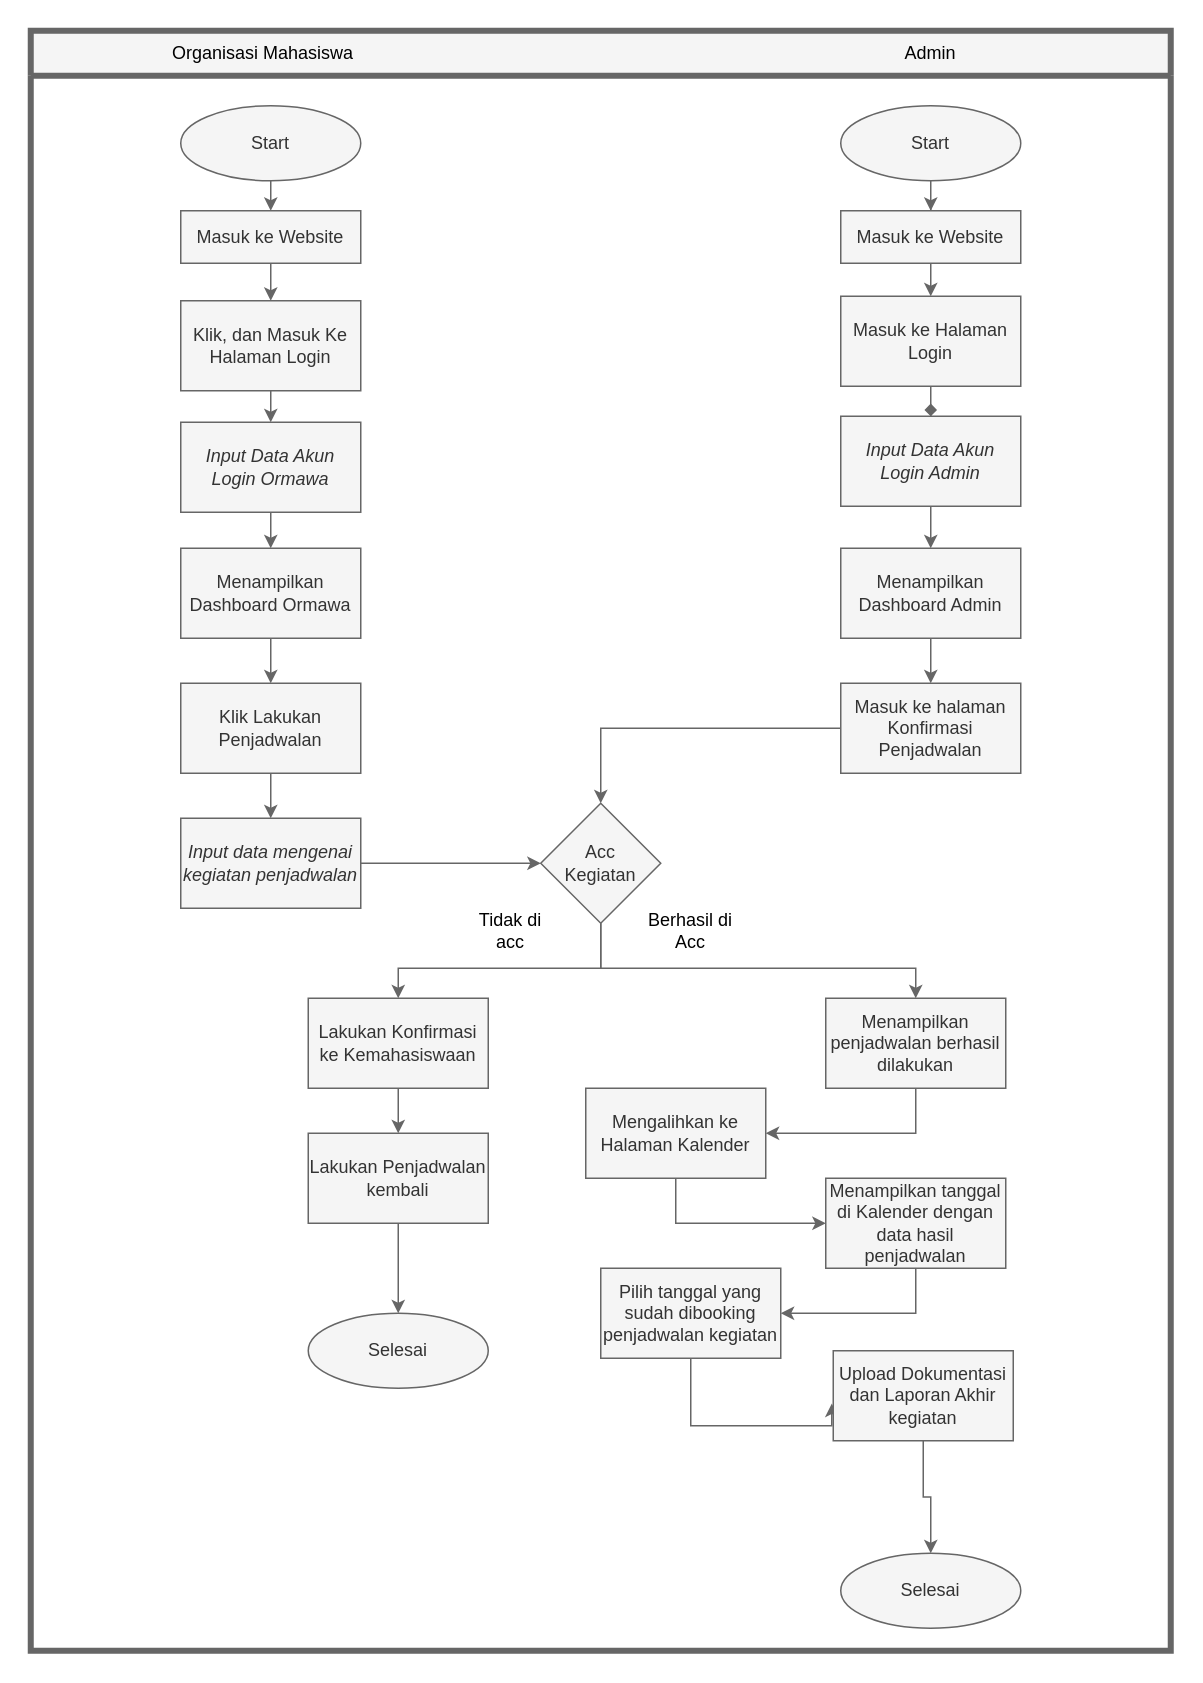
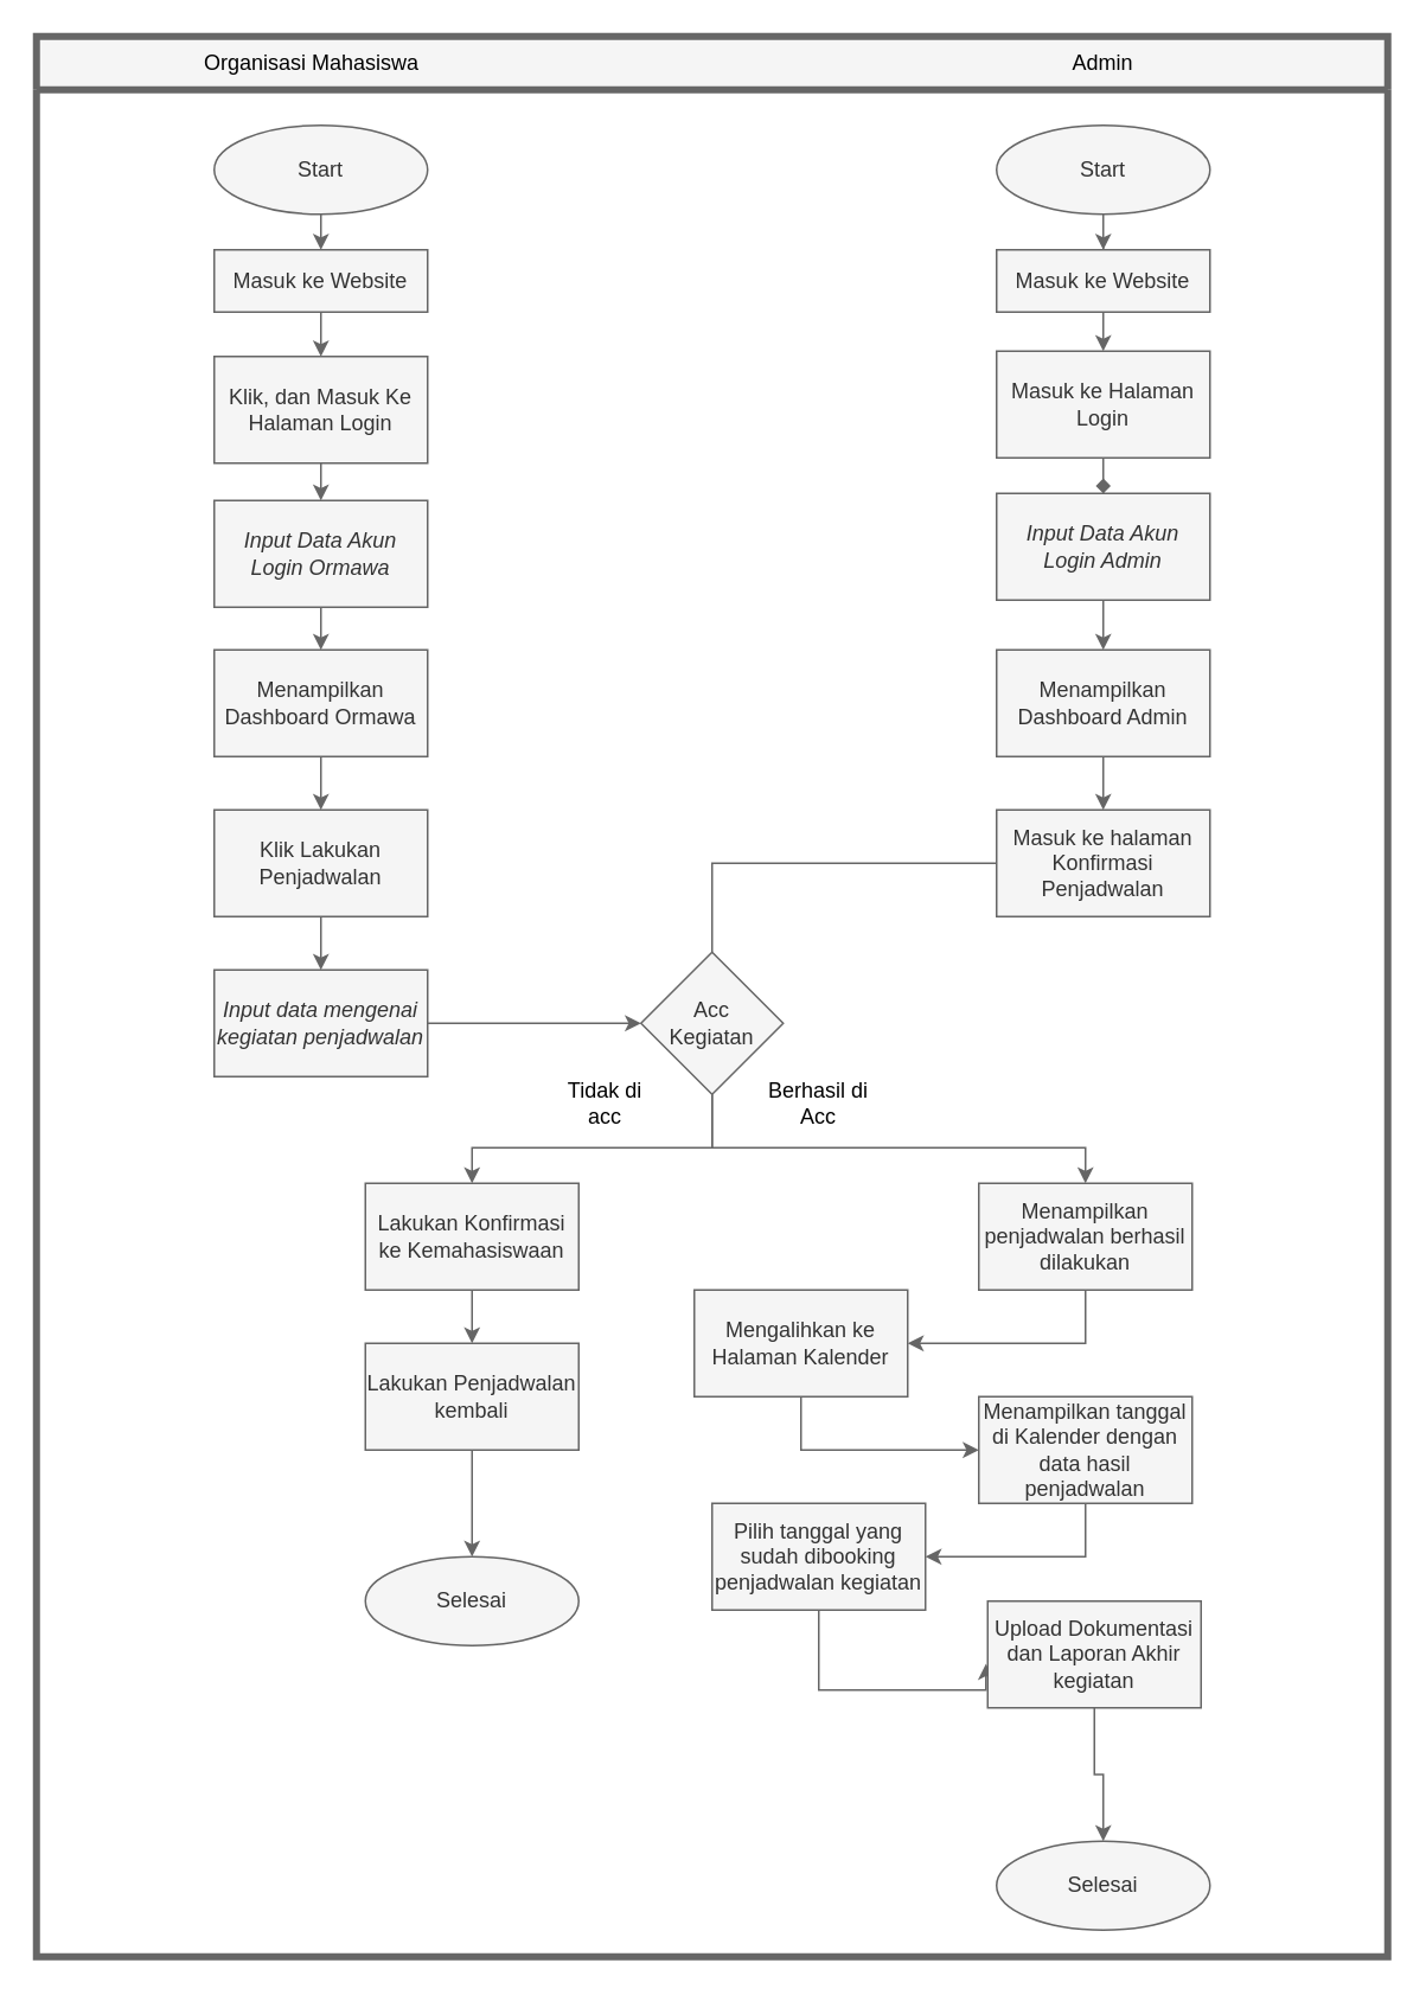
- <mxCell id="36" style="edgeStyle=orthogonalEdgeStyle;rounded=0;orthogonalLoop=1;jettySize=auto;html=1;exitX=0;exitY=0.5;exitDx=0;exitDy=0;entryX=0.5;entryY=0;entryDx=0;entryDy=0;fillColor=#f5f5f5;strokeColor=#666666;" parent="2" source="37" target="25" edge="1"><mxGeometry relative="1" as="geometry" /></mxCell>
+ <mxCell id="36" style="edgeStyle=orthogonalEdgeStyle;rounded=0;orthogonalLoop=1;jettySize=auto;html=1;exitX=0;exitY=0.5;exitDx=0;exitDy=0;entryX=0.5;entryY=0;entryDx=0;entryDy=0;fillColor=#f5f5f5;strokeColor=#666666;endArrow=none;" parent="2" source="37" target="25" edge="1"><mxGeometry relative="1" as="geometry" /></mxCell>
